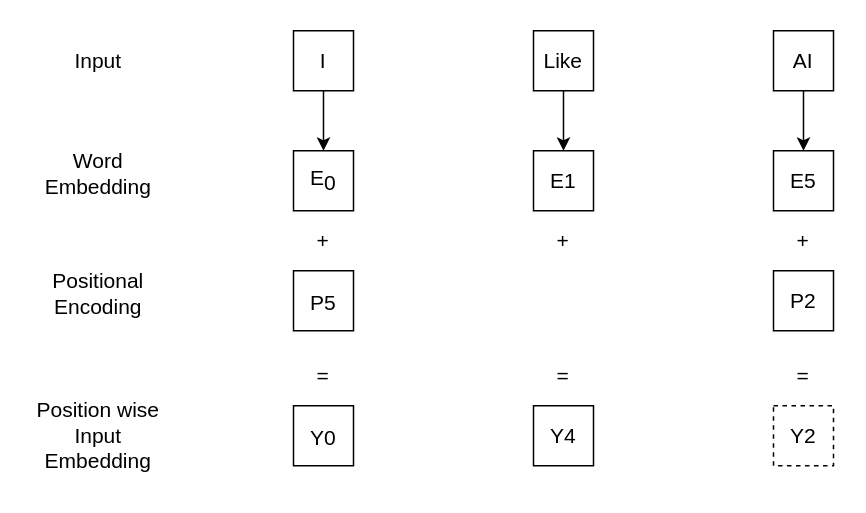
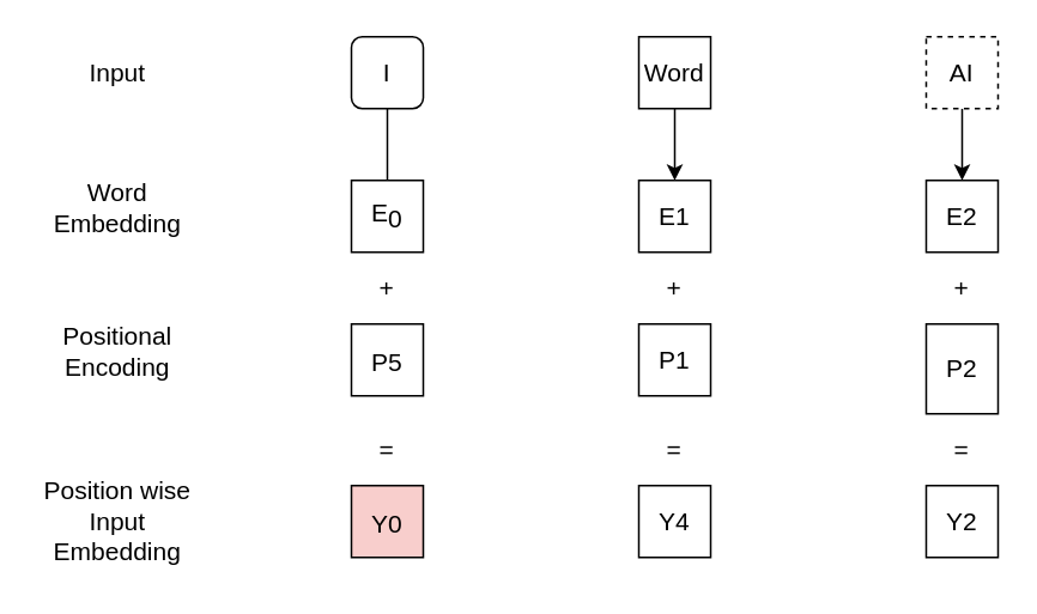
- <mxCell id="3" value="I" style="rounded=0;whiteSpace=wrap;html=1;fontSize=14;" vertex="1" parent="1"><mxGeometry x="195" y="20" width="40" height="40" as="geometry" /></mxCell>
+ <mxCell id="3" value="I" style="whiteSpace=wrap;html=1;fontSize=14;rounded=1;" vertex="1" parent="1"><mxGeometry x="195" y="20" width="40" height="40" as="geometry" /></mxCell>
- <mxCell id="5" value="Like" style="rounded=0;whiteSpace=wrap;html=1;fontSize=14;" vertex="1" parent="1"><mxGeometry x="355" y="20" width="40" height="40" as="geometry" /></mxCell>
+ <mxCell id="5" value="Word" style="rounded=0;whiteSpace=wrap;html=1;fontSize=14;" vertex="1" parent="1"><mxGeometry x="355" y="20" width="40" height="40" as="geometry" /></mxCell>
- <mxCell id="7" value="AI" style="rounded=0;whiteSpace=wrap;html=1;fontSize=14;" vertex="1" parent="1"><mxGeometry x="515" y="20" width="40" height="40" as="geometry" /></mxCell>
+ <mxCell id="7" value="AI" style="rounded=0;whiteSpace=wrap;html=1;fontSize=14;dashed=1;" vertex="1" parent="1"><mxGeometry x="515" y="20" width="40" height="40" as="geometry" /></mxCell>
- <mxCell id="2" style="edgeStyle=orthogonalEdgeStyle;rounded=0;orthogonalLoop=1;jettySize=auto;html=1;entryX=0.5;entryY=0;entryDx=0;entryDy=0;fontSize=14;" edge="1" parent="1" source="3" target="10"><mxGeometry relative="1" as="geometry" /></mxCell>
+ <mxCell id="2" style="edgeStyle=orthogonalEdgeStyle;rounded=0;orthogonalLoop=1;jettySize=auto;html=1;entryX=0.5;entryY=0;entryDx=0;entryDy=0;fontSize=14;endArrow=none;" edge="1" parent="1" source="3" target="10"><mxGeometry relative="1" as="geometry" /></mxCell>
- <mxCell id="12" value="E&lt;span style=&quot;font-size: 14px;&quot;&gt;5&lt;/span&gt;" style="rounded=0;whiteSpace=wrap;html=1;fontSize=14;" vertex="1" parent="1"><mxGeometry x="515" y="100" width="40" height="40" as="geometry" /></mxCell>
+ <mxCell id="12" value="E&lt;span style=&quot;font-size: 14px;&quot;&gt;2&lt;/span&gt;" style="rounded=0;whiteSpace=wrap;html=1;fontSize=14;" vertex="1" parent="1"><mxGeometry x="515" y="100" width="40" height="40" as="geometry" /></mxCell>
+ <mxCell id="15" value="P&lt;span style=&quot;font-size: 14px;&quot;&gt;1&lt;/span&gt;" style="rounded=0;whiteSpace=wrap;html=1;fontSize=14;" vertex="1" parent="1"><mxGeometry x="355" y="180" width="40" height="40" as="geometry" /></mxCell>
- <mxCell id="16" value="P&lt;span style=&quot;font-size: 14px;&quot;&gt;2&lt;/span&gt;" style="rounded=0;whiteSpace=wrap;html=1;fontSize=14;" vertex="1" parent="1"><mxGeometry x="515" y="180" width="40" height="40" as="geometry" /></mxCell>
+ <mxCell id="16" value="P&lt;span style=&quot;font-size: 14px;&quot;&gt;2&lt;/span&gt;" style="rounded=0;whiteSpace=wrap;html=1;fontSize=14;" vertex="1" parent="1"><mxGeometry x="515" y="180" width="40" height="50" as="geometry" /></mxCell>
- <mxCell id="21" value="&lt;sub style=&quot;font-size: 14px;&quot;&gt;&lt;span style=&quot;font-size: 14px;&quot;&gt;Y&lt;/span&gt;0&lt;/sub&gt;" style="rounded=0;whiteSpace=wrap;html=1;fontSize=14;" vertex="1" parent="1"><mxGeometry x="195" y="270" width="40" height="40" as="geometry" /></mxCell>
+ <mxCell id="21" value="&lt;sub style=&quot;font-size: 14px;&quot;&gt;&lt;span style=&quot;font-size: 14px;&quot;&gt;Y&lt;/span&gt;0&lt;/sub&gt;" style="rounded=0;whiteSpace=wrap;html=1;fontSize=14;fillColor=#f8cecc;" vertex="1" parent="1"><mxGeometry x="195" y="270" width="40" height="40" as="geometry" /></mxCell>
- <mxCell id="23" value="Y&lt;span style=&quot;font-size: 14px;&quot;&gt;2&lt;/span&gt;" style="rounded=0;whiteSpace=wrap;html=1;fontSize=14;dashed=1;" vertex="1" parent="1"><mxGeometry x="515" y="270" width="40" height="40" as="geometry" /></mxCell>
+ <mxCell id="23" value="Y&lt;span style=&quot;font-size: 14px;&quot;&gt;2&lt;/span&gt;" style="rounded=0;whiteSpace=wrap;html=1;fontSize=14;" vertex="1" parent="1"><mxGeometry x="515" y="270" width="40" height="40" as="geometry" /></mxCell>
